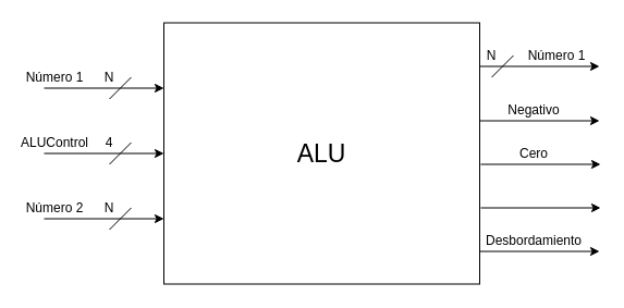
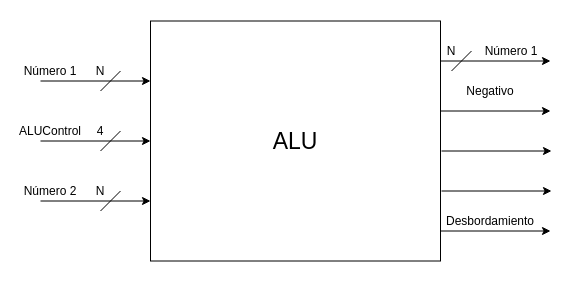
- <mxCell id="21" value="Negativo" style="text;html=1;strokeColor=none;fillColor=none;align=center;verticalAlign=middle;whiteSpace=wrap;rounded=0;" parent="1" vertex="1"><mxGeometry x="460" y="90.5" width="60" height="20" as="geometry" /></mxCell>
+ <mxCell id="21" value="Negativo" style="text;html=1;strokeColor=none;fillColor=none;align=center;verticalAlign=middle;whiteSpace=wrap;rounded=0;" parent="1" vertex="1"><mxGeometry x="460" y="80.5" width="60" height="20" as="geometry" /></mxCell>
- <mxCell id="26" value="Cero" style="text;html=1;strokeColor=none;fillColor=none;align=center;verticalAlign=middle;whiteSpace=wrap;rounded=0;" parent="1" vertex="1"><mxGeometry x="460" y="130.5" width="60" height="20" as="geometry" /></mxCell>
